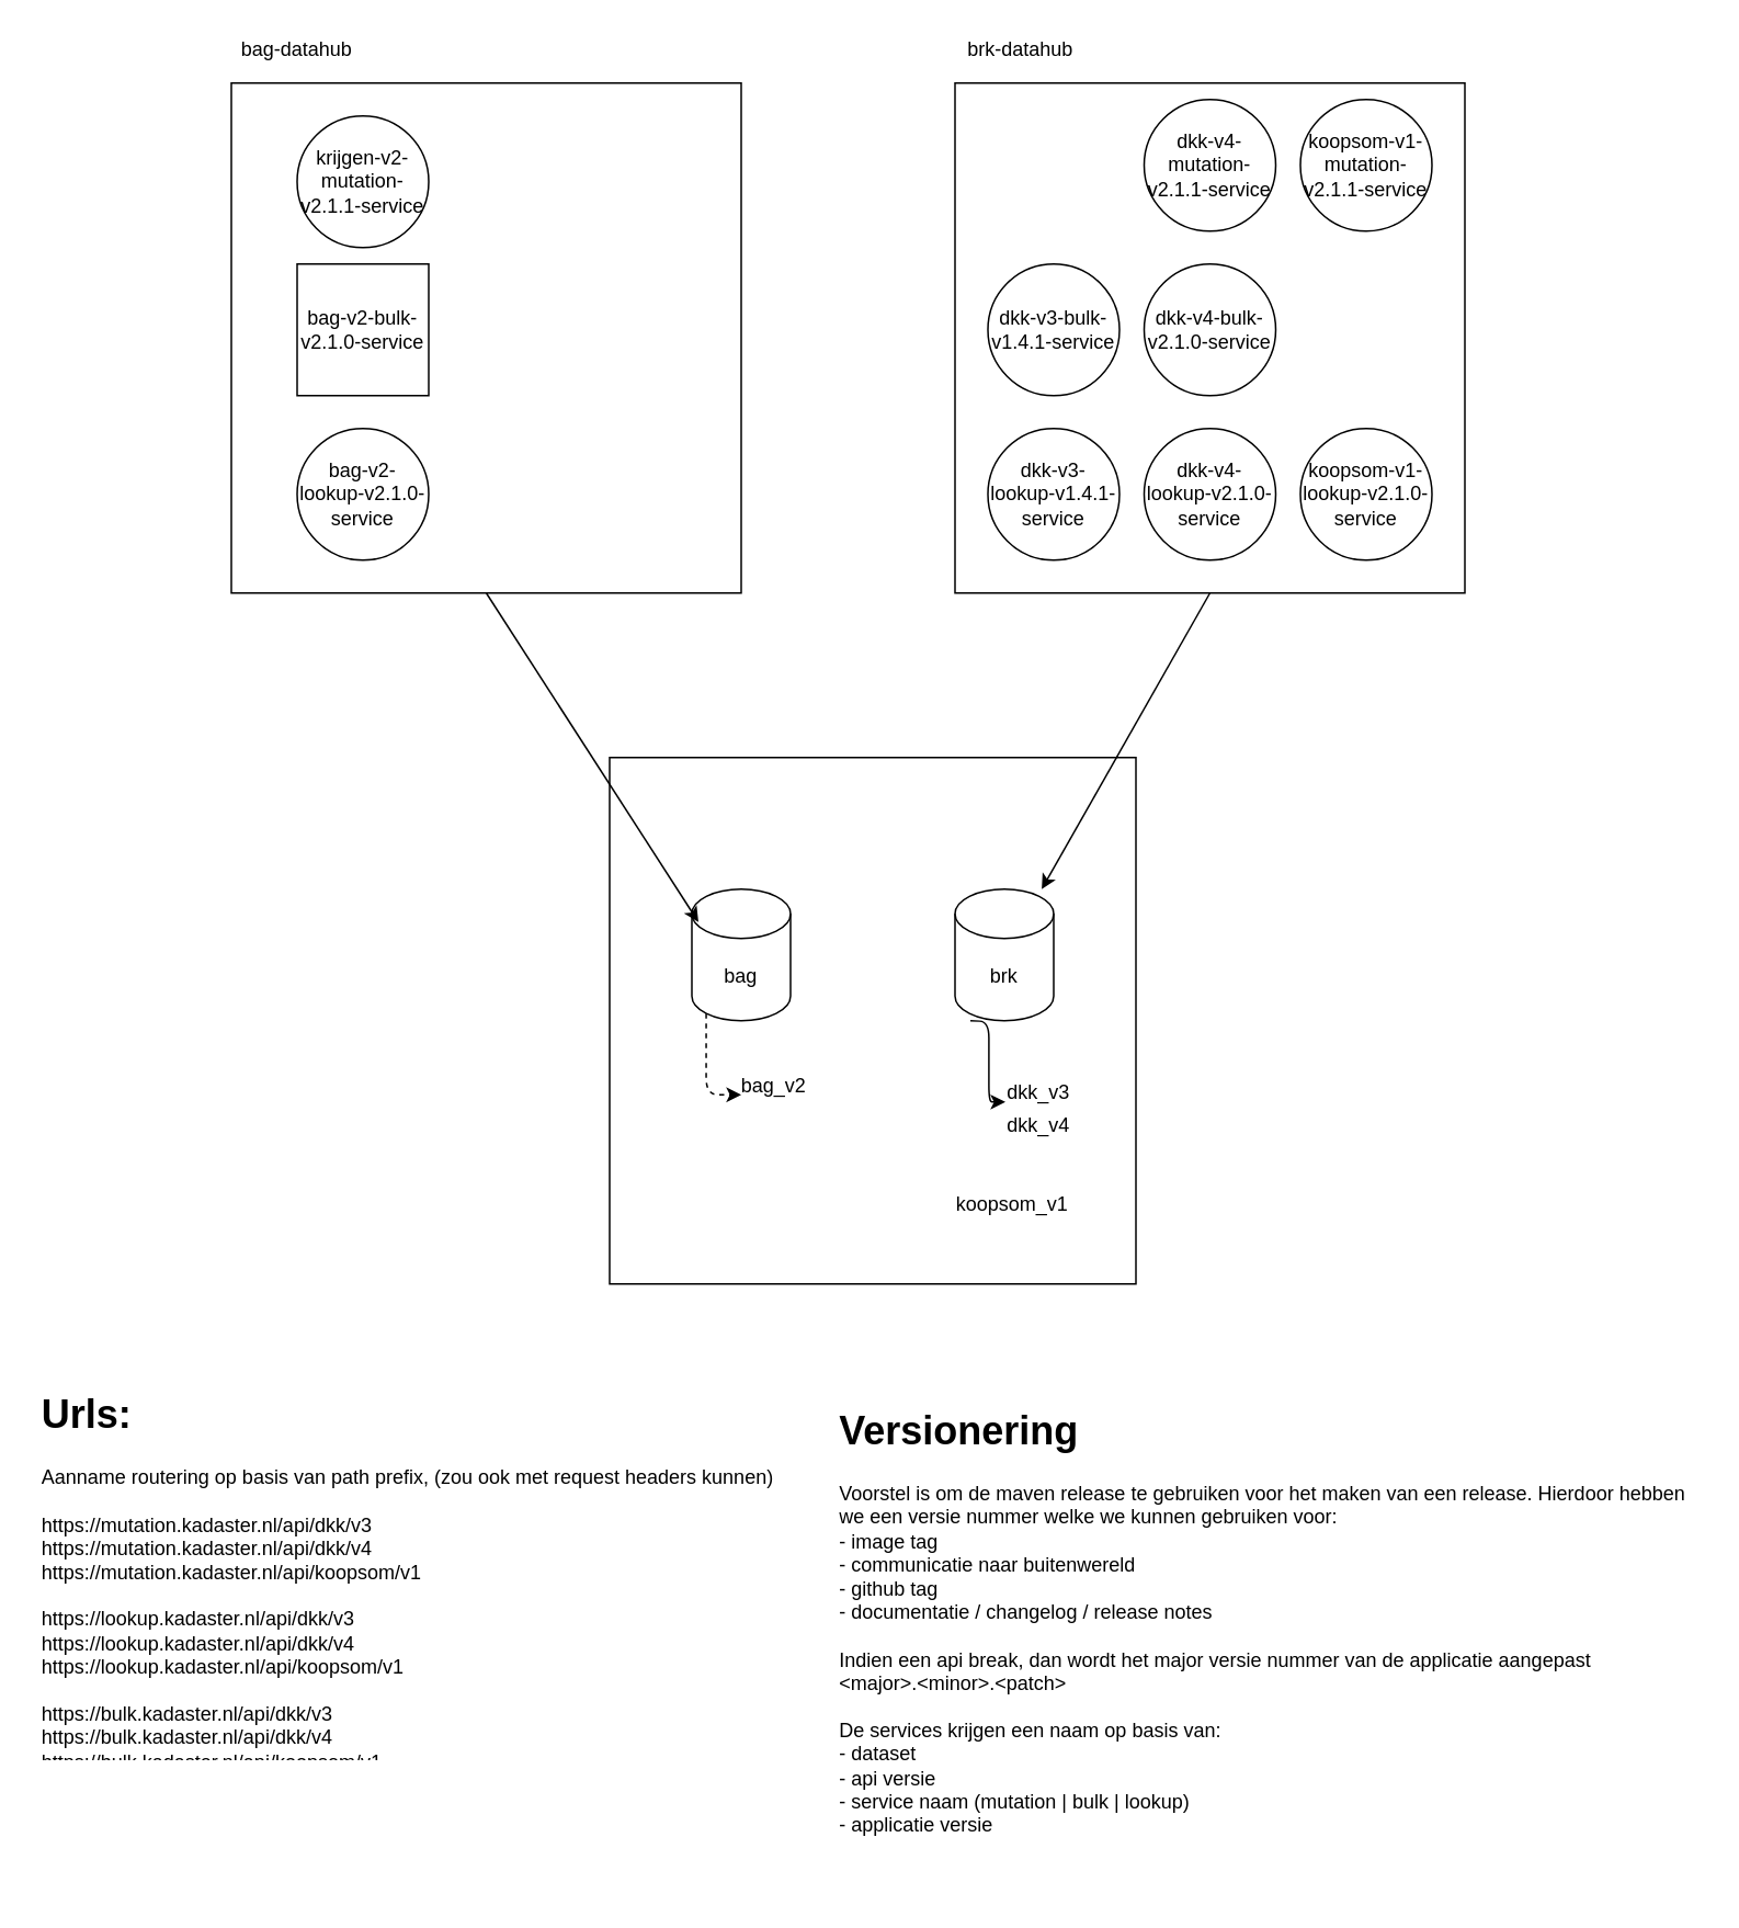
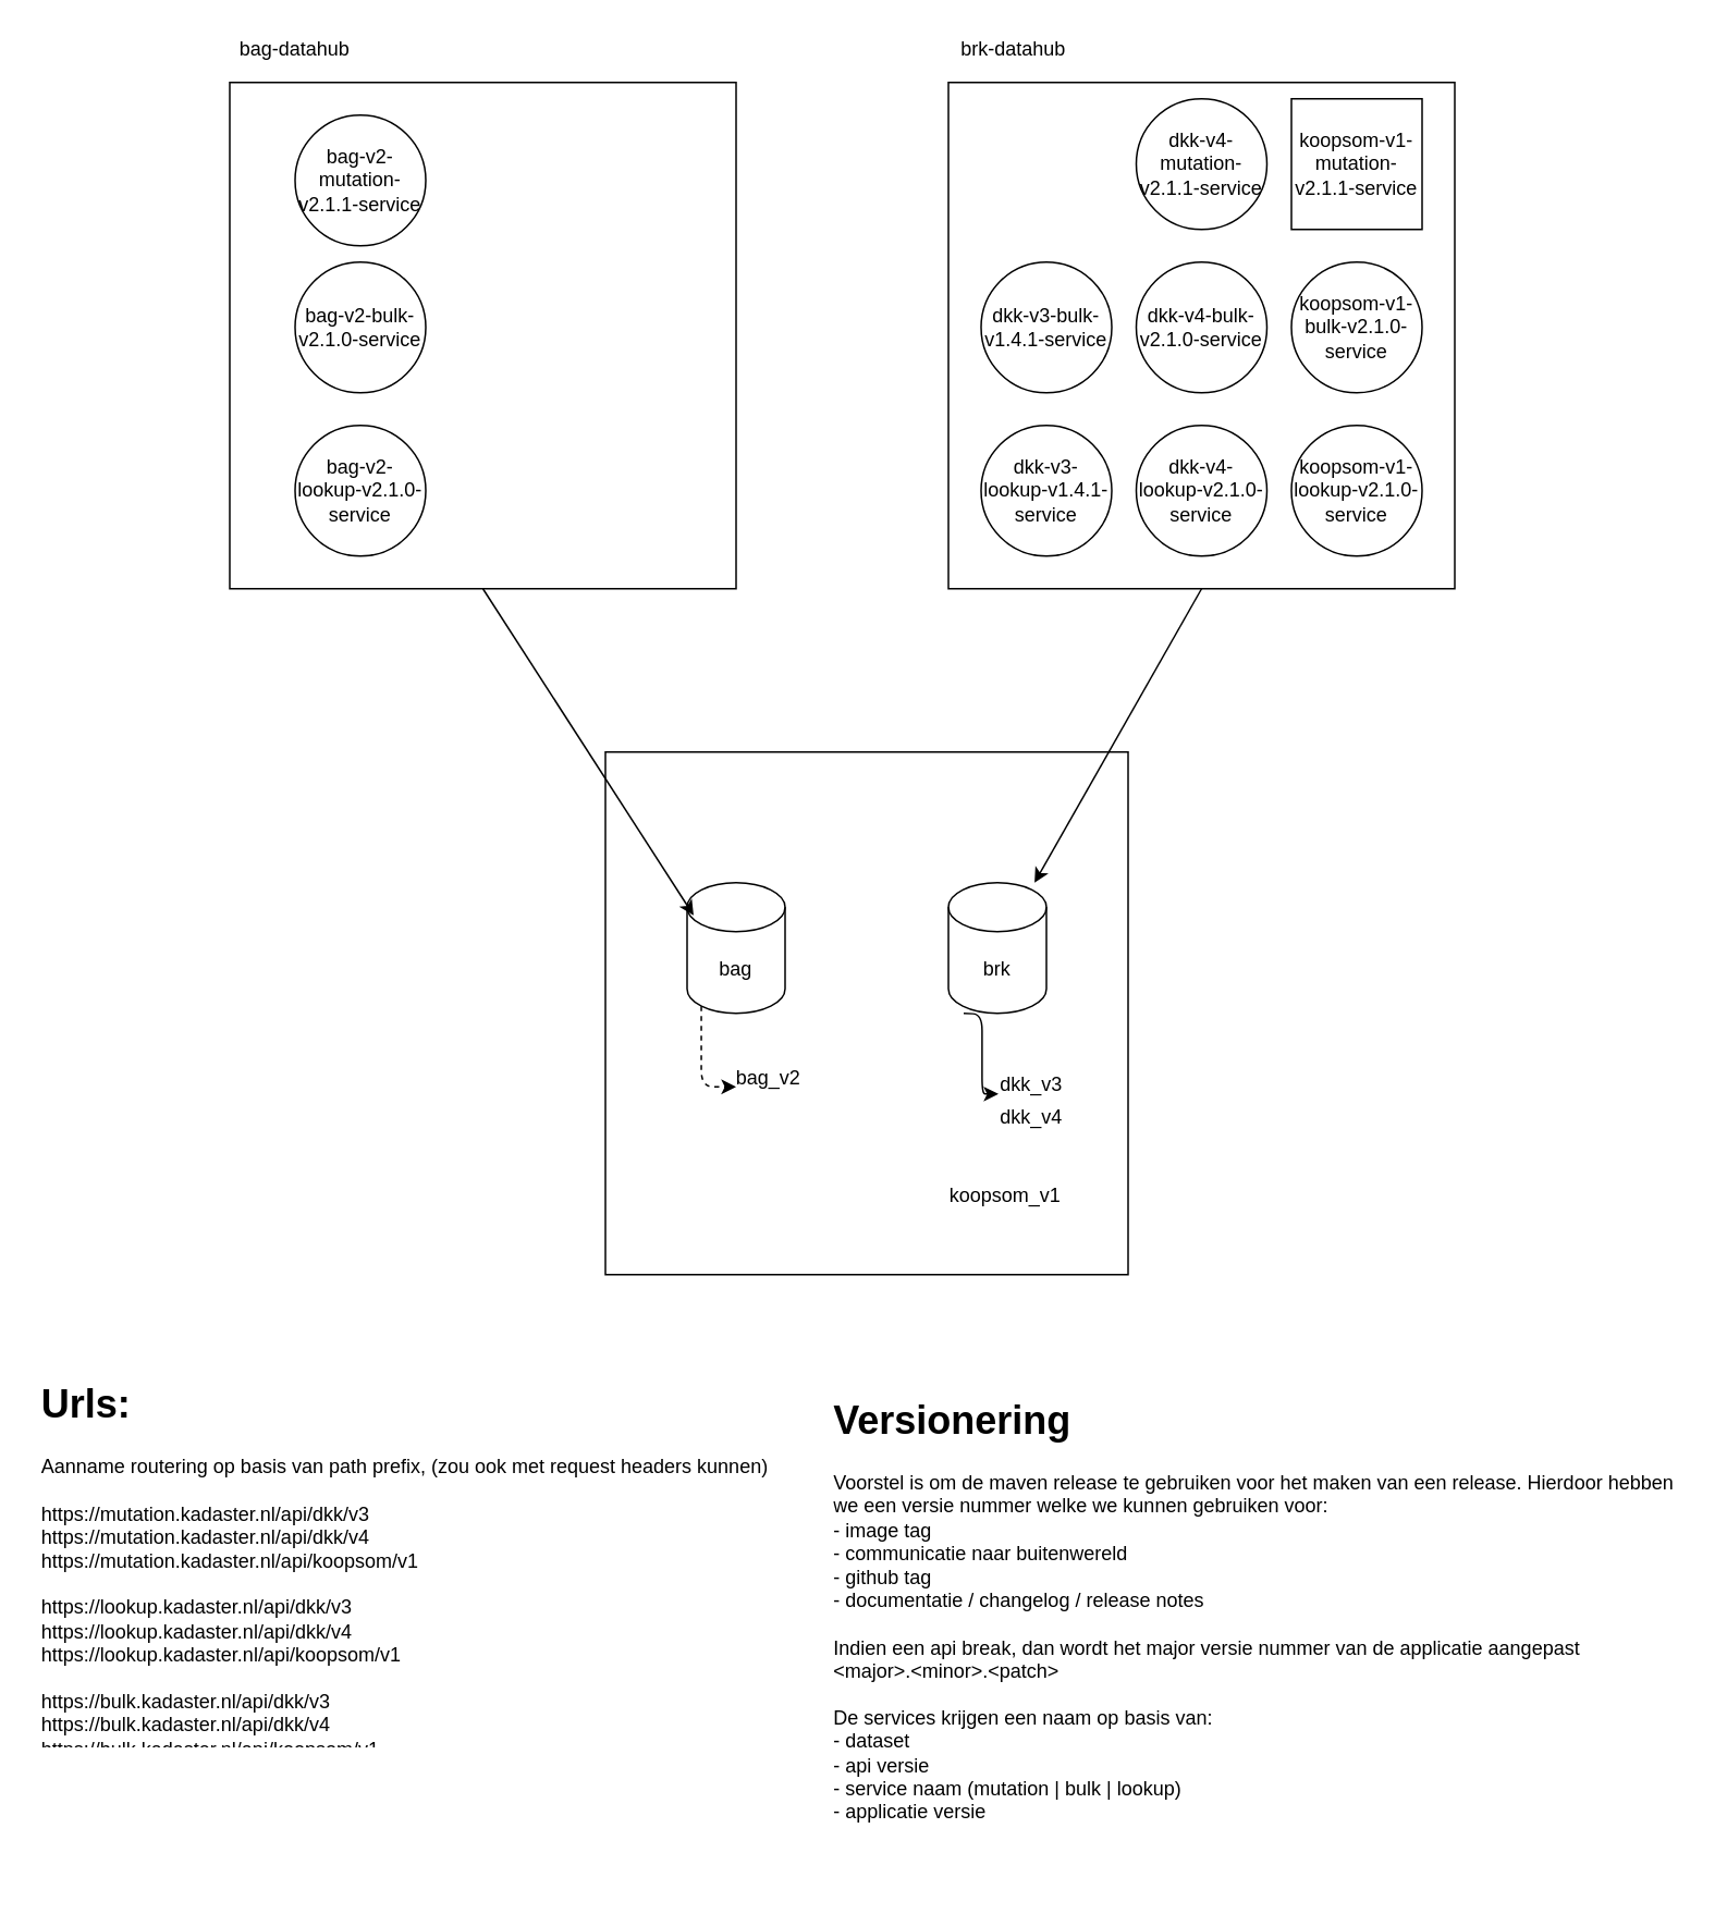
- <mxCell id="18" value="koopsom-v1- mutation-v2.1.1-service" style="ellipse;whiteSpace=wrap;html=1;aspect=fixed;" vertex="1" parent="1"><mxGeometry x="790" y="60" width="80" height="80" as="geometry" /></mxCell>
+ <mxCell id="18" value="koopsom-v1- mutation-v2.1.1-service" style="whiteSpace=wrap;html=1;aspect=fixed;rounded=0;" vertex="1" parent="1"><mxGeometry x="790" y="60" width="80" height="80" as="geometry" /></mxCell>
- <mxCell id="17" value="krijgen-v2-mutation-v2.1.1-service" style="ellipse;whiteSpace=wrap;html=1;aspect=fixed;" vertex="1" parent="1"><mxGeometry x="180" y="70" width="80" height="80" as="geometry" /></mxCell>
+ <mxCell id="17" value="bag-v2-mutation-v2.1.1-service" style="ellipse;whiteSpace=wrap;html=1;aspect=fixed;" vertex="1" parent="1"><mxGeometry x="180" y="70" width="80" height="80" as="geometry" /></mxCell>
- <mxCell id="5" value="bag-v2-bulk-v2.1.0-service" style="whiteSpace=wrap;html=1;aspect=fixed;rounded=0;" vertex="1" parent="1"><mxGeometry x="180" y="160" width="80" height="80" as="geometry" /></mxCell>
+ <mxCell id="5" value="bag-v2-bulk-v2.1.0-service" style="ellipse;whiteSpace=wrap;html=1;aspect=fixed;" vertex="1" parent="1"><mxGeometry x="180" y="160" width="80" height="80" as="geometry" /></mxCell>
+ <mxCell id="21" value="koopsom-v1-bulk-v2.1.0-service" style="ellipse;whiteSpace=wrap;html=1;aspect=fixed;" vertex="1" parent="1"><mxGeometry x="790" y="160" width="80" height="80" as="geometry" /></mxCell>
